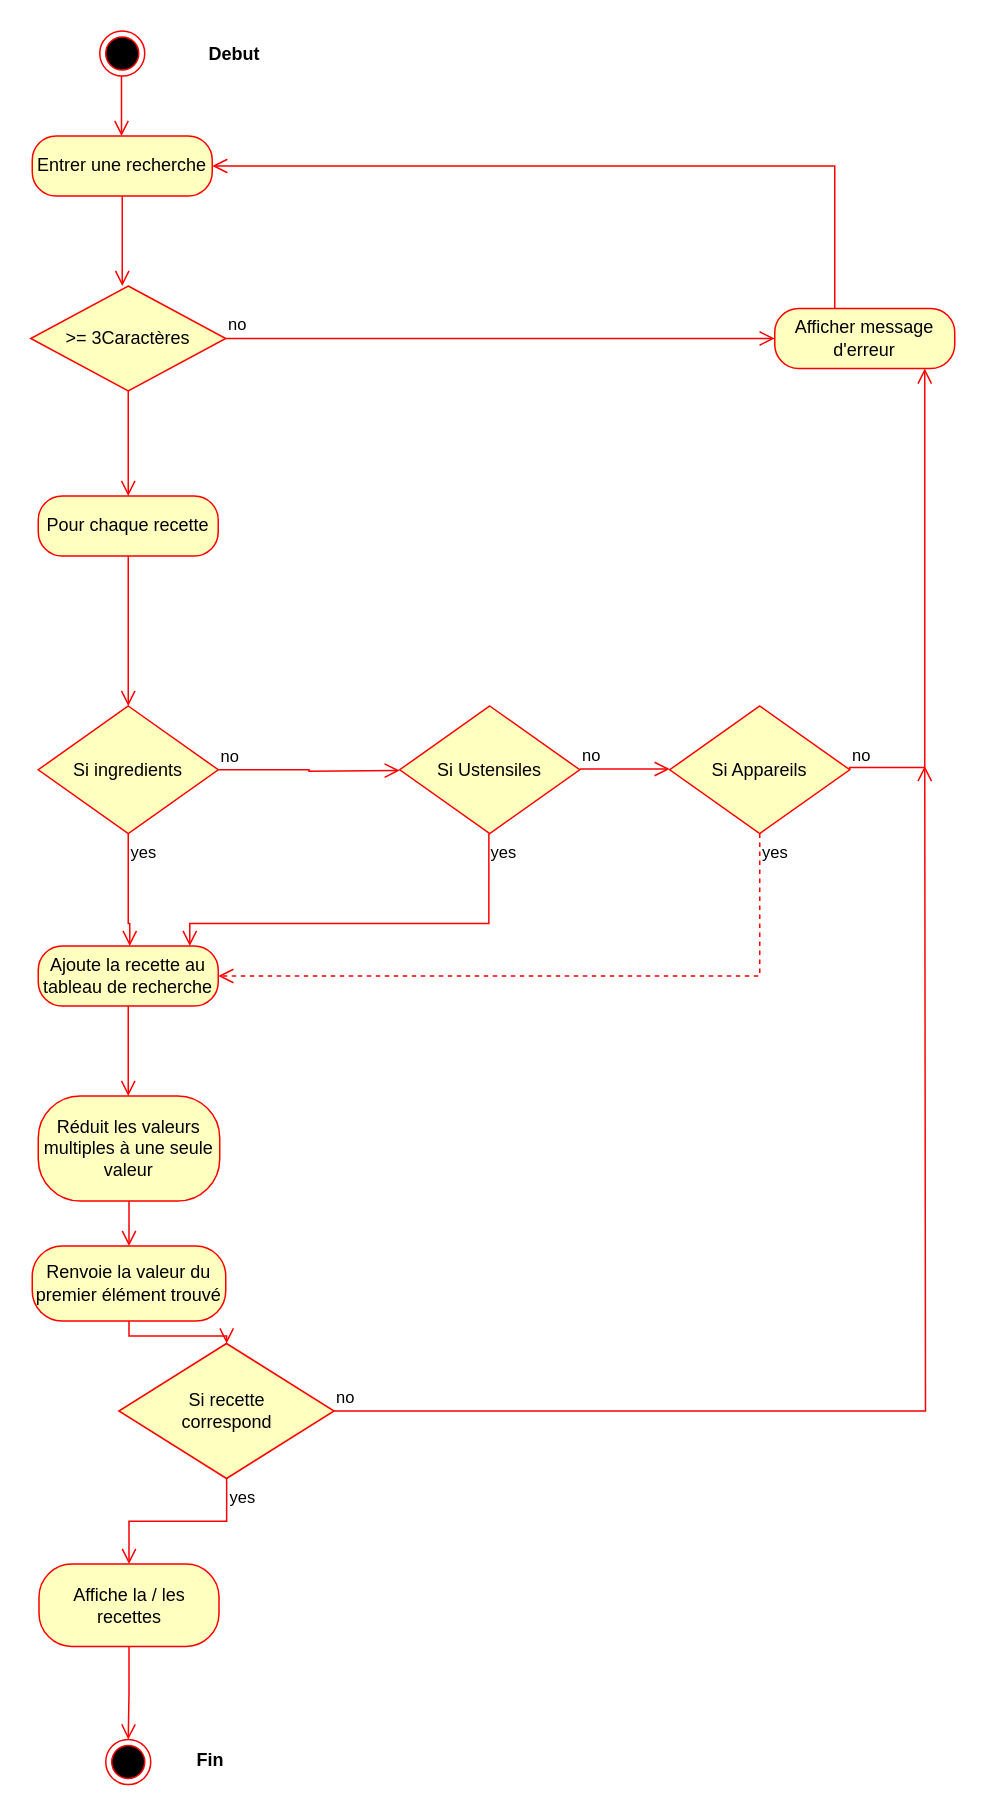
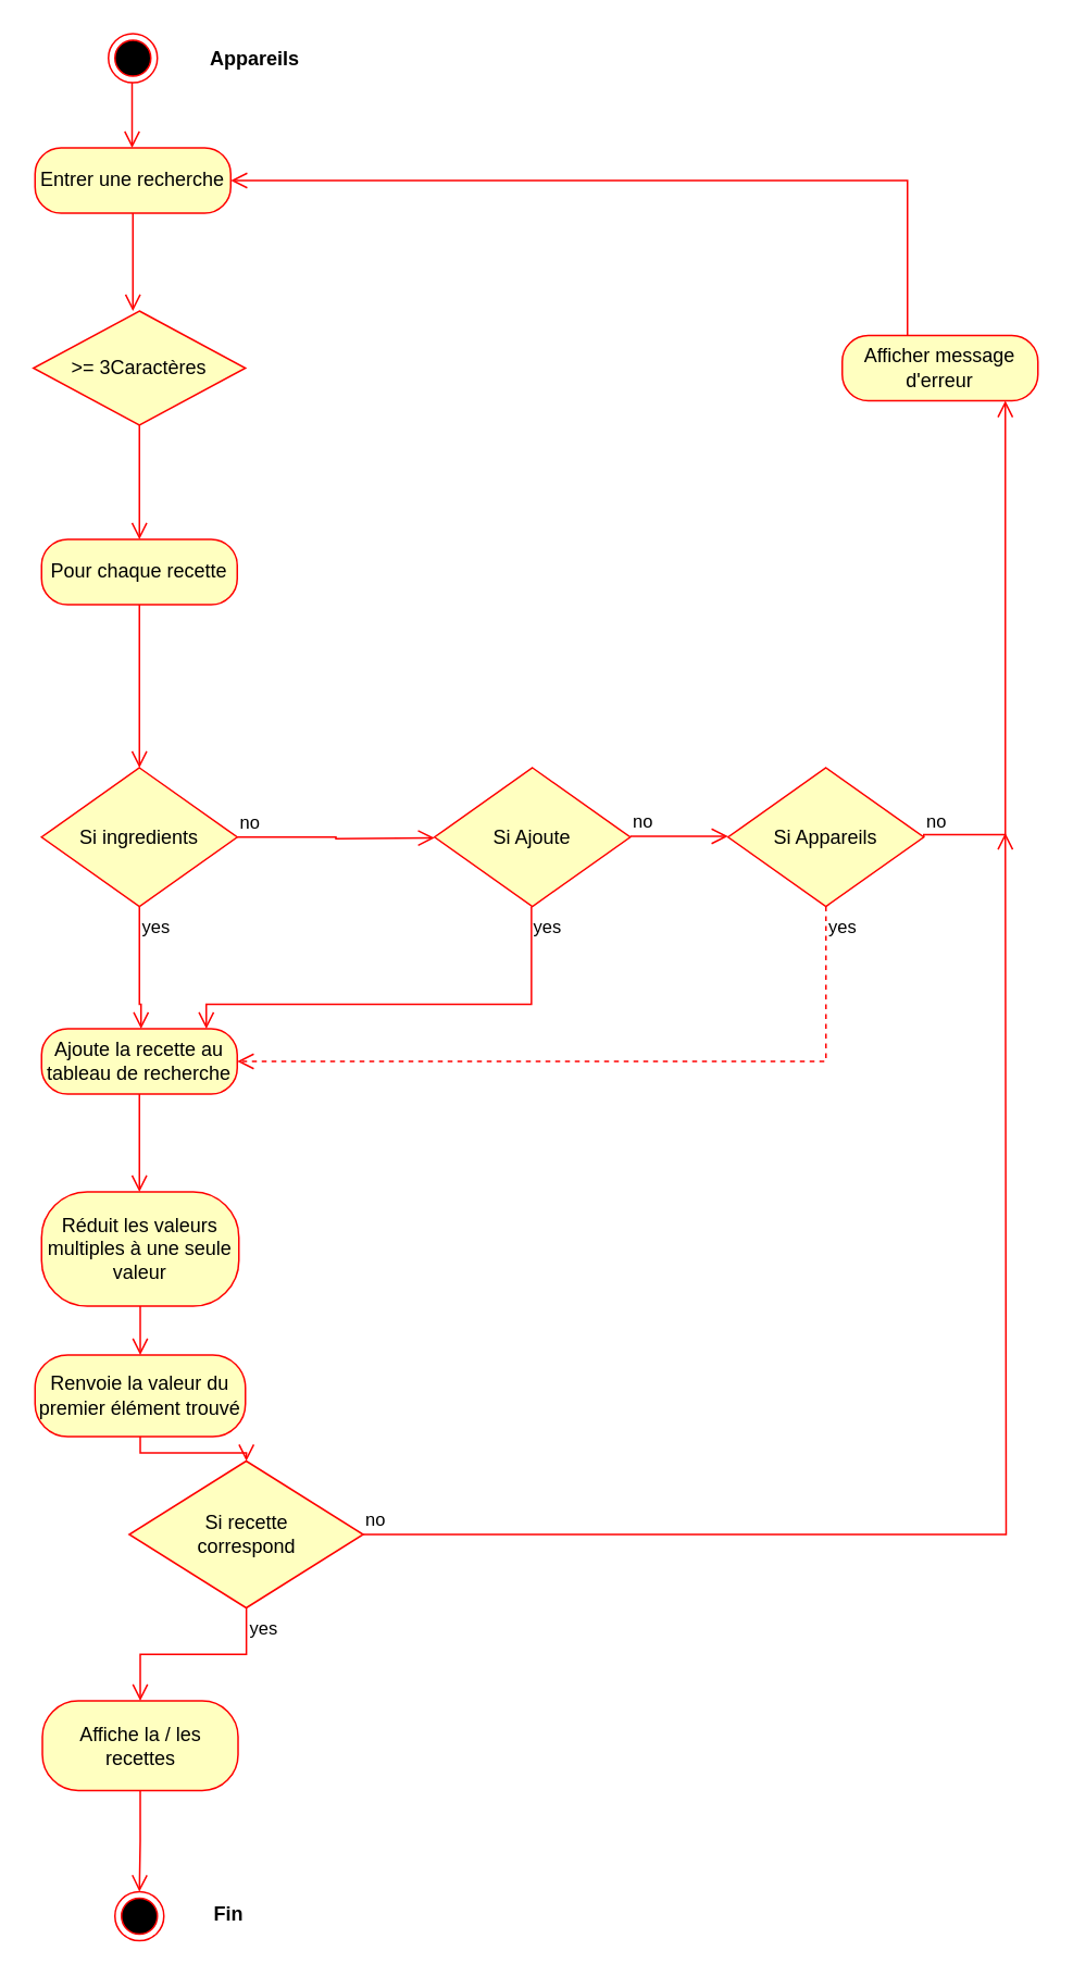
- <mxCell id="18" value="Debut" style="text;align=center;fontStyle=1;verticalAlign=middle;spacingLeft=3;spacingRight=3;strokeColor=none;rotatable=0;points=[[0,0.5],[1,0.5]];portConstraint=eastwest;" parent="1" vertex="1"><mxGeometry x="116" y="22" width="80" height="26" as="geometry" /></mxCell>
+ <mxCell id="18" value="Appareils" style="text;align=center;fontStyle=1;verticalAlign=middle;spacingLeft=3;spacingRight=3;strokeColor=none;rotatable=0;points=[[0,0.5],[1,0.5]];portConstraint=eastwest;" parent="1" vertex="1"><mxGeometry x="116" y="22" width="80" height="26" as="geometry" /></mxCell>
- <mxCell id="6" value="no" style="edgeStyle=orthogonalEdgeStyle;html=1;align=left;verticalAlign=bottom;endArrow=open;endSize=8;strokeColor=#ff0000;rounded=0;entryX=0;entryY=0.5;entryDx=0;entryDy=0;" parent="1" source="5" target="15" edge="1"><mxGeometry x="-1" relative="1" as="geometry"><mxPoint x="496" y="225" as="targetPoint" /></mxGeometry></mxCell>
- <mxCell id="23" value="Si Ustensiles" style="rhombus;whiteSpace=wrap;html=1;fillColor=#ffffc0;strokeColor=#ff0000;" parent="1" vertex="1"><mxGeometry x="266" y="470" width="120" height="85" as="geometry" /></mxCell>
+ <mxCell id="23" value="Si Ajoute" style="rhombus;whiteSpace=wrap;html=1;fillColor=#ffffc0;strokeColor=#ff0000;" parent="1" vertex="1"><mxGeometry x="266" y="470" width="120" height="85" as="geometry" /></mxCell>
